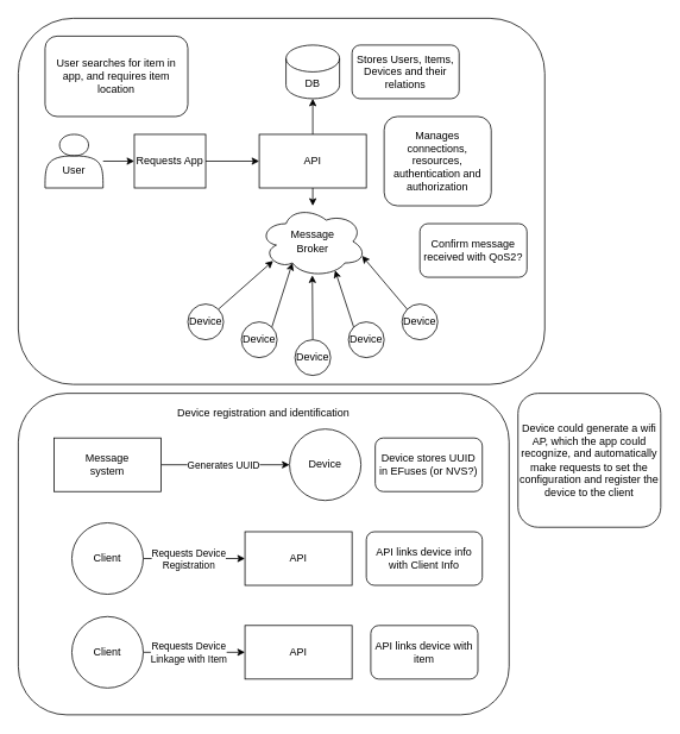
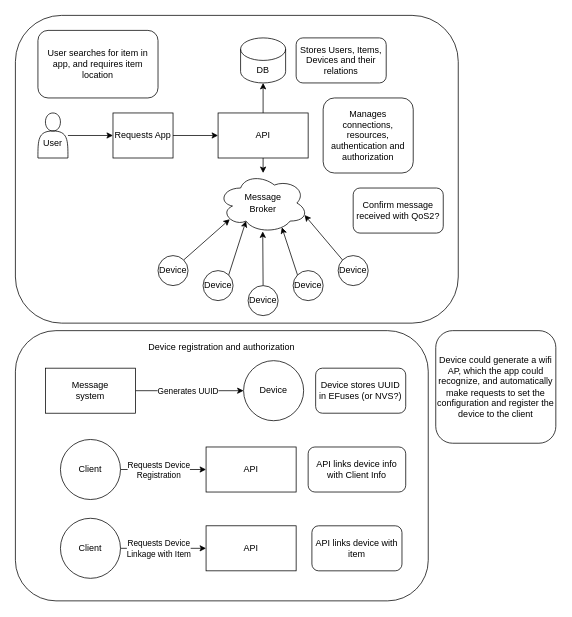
- <mxCell id="4" value="User" style="shape=actor;whiteSpace=wrap;html=1;spacingTop=20;" parent="1" vertex="1"><mxGeometry x="50" y="150" width="65" height="60" as="geometry" /></mxCell>
+ <mxCell id="4" value="User" style="shape=actor;whiteSpace=wrap;html=1;spacingTop=20;" parent="1" vertex="1"><mxGeometry x="50" y="150" width="40" height="60" as="geometry" /></mxCell>
- <mxCell id="25" value="Device registration and identification" style="rounded=1;whiteSpace=wrap;html=1;verticalAlign=top;spacingTop=8;movable=1;resizable=1;rotatable=1;deletable=1;editable=1;connectable=1;" vertex="1" parent="1"><mxGeometry x="20" y="440" width="550" height="360" as="geometry" /></mxCell>
+ <mxCell id="25" value="Device registration and authorization" style="rounded=1;whiteSpace=wrap;html=1;verticalAlign=top;spacingTop=8;movable=1;resizable=1;rotatable=1;deletable=1;editable=1;connectable=1;" vertex="1" parent="1"><mxGeometry x="20" y="440" width="550" height="360" as="geometry" /></mxCell>
